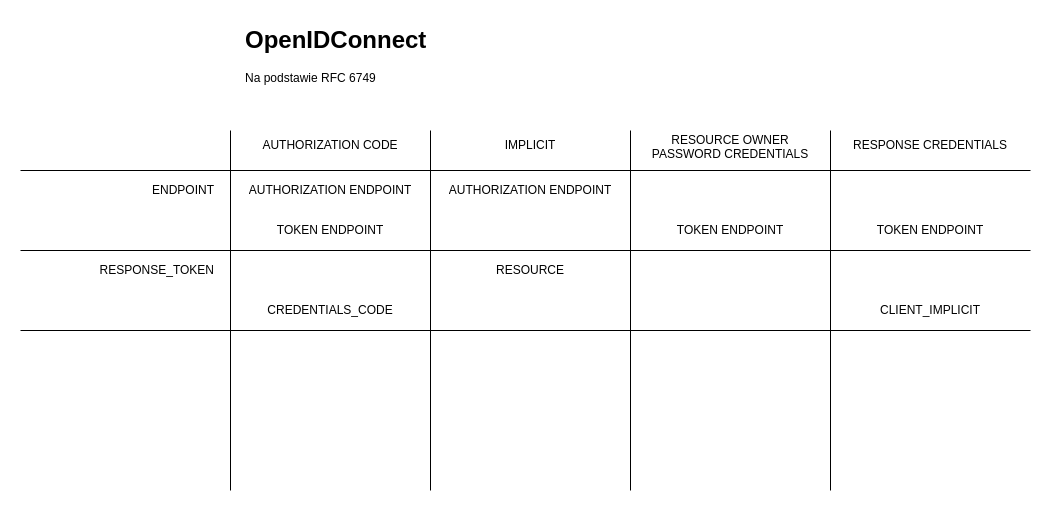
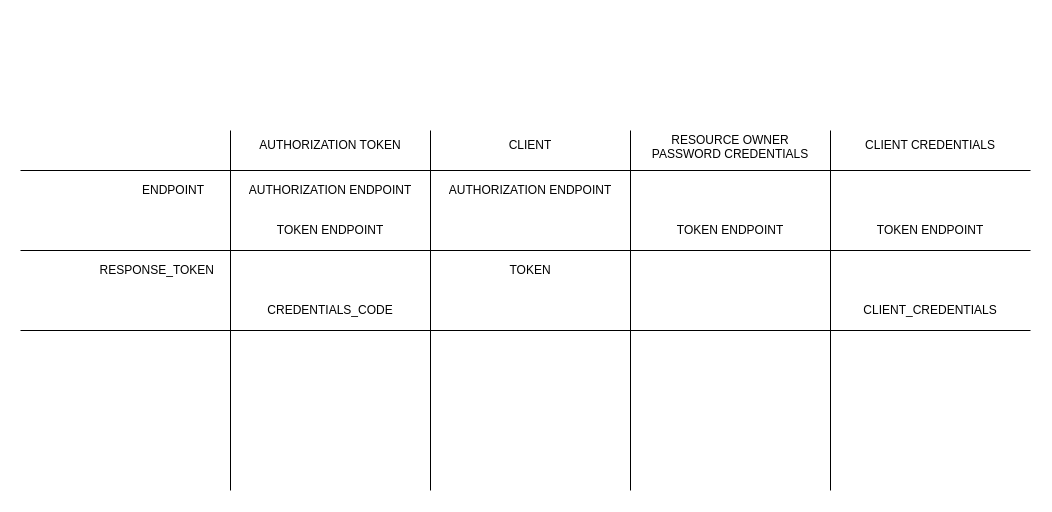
- <mxCell id="2" value="&lt;h1&gt;OpenIDConnect&lt;/h1&gt;&lt;p&gt;Na podstawie RFC 6749&lt;/p&gt;" style="text;html=1;strokeColor=none;fillColor=none;spacing=5;spacingTop=-20;whiteSpace=wrap;overflow=hidden;rounded=0;" vertex="1" parent="1"><mxGeometry x="240" y="20" width="190" height="80" as="geometry" /></mxCell>
- <mxCell id="4" value="AUTHORIZATION CODE" style="text;strokeColor=none;fillColor=none;align=center;verticalAlign=middle;spacingLeft=4;spacingRight=4;overflow=hidden;points=[[0,0.5],[1,0.5]];portConstraint=eastwest;rotatable=0;whiteSpace=wrap;html=1;" vertex="1" parent="1"><mxGeometry x="240" y="130" width="180" height="30" as="geometry" /></mxCell>
+ <mxCell id="4" value="AUTHORIZATION TOKEN" style="text;strokeColor=none;fillColor=none;align=center;verticalAlign=middle;spacingLeft=4;spacingRight=4;overflow=hidden;points=[[0,0.5],[1,0.5]];portConstraint=eastwest;rotatable=0;whiteSpace=wrap;html=1;" vertex="1" parent="1"><mxGeometry x="240" y="130" width="180" height="30" as="geometry" /></mxCell>
- <mxCell id="5" value="IMPLICIT" style="text;strokeColor=none;fillColor=none;align=center;verticalAlign=middle;spacingLeft=4;spacingRight=4;overflow=hidden;points=[[0,0.5],[1,0.5]];portConstraint=eastwest;rotatable=0;whiteSpace=wrap;html=1;" vertex="1" parent="1"><mxGeometry x="440" y="130" width="180" height="30" as="geometry" /></mxCell>
+ <mxCell id="5" value="CLIENT" style="text;strokeColor=none;fillColor=none;align=center;verticalAlign=middle;spacingLeft=4;spacingRight=4;overflow=hidden;points=[[0,0.5],[1,0.5]];portConstraint=eastwest;rotatable=0;whiteSpace=wrap;html=1;" vertex="1" parent="1"><mxGeometry x="440" y="130" width="180" height="30" as="geometry" /></mxCell>
- <mxCell id="9" value="RESPONSE CREDENTIALS" style="text;strokeColor=none;fillColor=none;align=center;verticalAlign=middle;spacingLeft=4;spacingRight=4;overflow=hidden;points=[[0,0.5],[1,0.5]];portConstraint=eastwest;rotatable=0;whiteSpace=wrap;html=1;" vertex="1" parent="1"><mxGeometry x="840" y="130" width="180" height="30" as="geometry" /></mxCell>
+ <mxCell id="9" value="CLIENT CREDENTIALS" style="text;strokeColor=none;fillColor=none;align=center;verticalAlign=middle;spacingLeft=4;spacingRight=4;overflow=hidden;points=[[0,0.5],[1,0.5]];portConstraint=eastwest;rotatable=0;whiteSpace=wrap;html=1;" vertex="1" parent="1"><mxGeometry x="840" y="130" width="180" height="30" as="geometry" /></mxCell>
- <mxCell id="12" value="ENDPOINT" style="text;strokeColor=none;fillColor=none;align=right;verticalAlign=middle;spacingLeft=4;spacingRight=4;overflow=hidden;points=[[0,0.5],[1,0.5]];portConstraint=eastwest;rotatable=0;whiteSpace=wrap;html=1;" vertex="1" parent="1"><mxGeometry x="40" y="170" width="180" height="40" as="geometry" /></mxCell>
+ <mxCell id="12" value="ENDPOINT" style="text;strokeColor=none;fillColor=none;align=right;verticalAlign=middle;spacingLeft=4;spacingRight=4;overflow=hidden;points=[[0,0.5],[1,0.5]];portConstraint=eastwest;rotatable=0;whiteSpace=wrap;html=1;" vertex="1" parent="1"><mxGeometry x="30" y="170" width="180" height="40" as="geometry" /></mxCell>
- <mxCell id="17" value="RESOURCE" style="text;strokeColor=none;fillColor=none;align=center;verticalAlign=middle;spacingLeft=4;spacingRight=4;overflow=hidden;points=[[0,0.5],[1,0.5]];portConstraint=eastwest;rotatable=0;whiteSpace=wrap;html=1;" vertex="1" parent="1"><mxGeometry x="440" y="250" width="180" height="40" as="geometry" /></mxCell>
+ <mxCell id="17" value="TOKEN" style="text;strokeColor=none;fillColor=none;align=center;verticalAlign=middle;spacingLeft=4;spacingRight=4;overflow=hidden;points=[[0,0.5],[1,0.5]];portConstraint=eastwest;rotatable=0;whiteSpace=wrap;html=1;" vertex="1" parent="1"><mxGeometry x="440" y="250" width="180" height="40" as="geometry" /></mxCell>
- <mxCell id="22" value="CLIENT_IMPLICIT" style="text;strokeColor=none;fillColor=none;align=center;verticalAlign=middle;spacingLeft=4;spacingRight=4;overflow=hidden;points=[[0,0.5],[1,0.5]];portConstraint=eastwest;rotatable=0;whiteSpace=wrap;html=1;" vertex="1" parent="1"><mxGeometry x="840" y="290" width="180" height="40" as="geometry" /></mxCell>
+ <mxCell id="22" value="CLIENT_CREDENTIALS" style="text;strokeColor=none;fillColor=none;align=center;verticalAlign=middle;spacingLeft=4;spacingRight=4;overflow=hidden;points=[[0,0.5],[1,0.5]];portConstraint=eastwest;rotatable=0;whiteSpace=wrap;html=1;" vertex="1" parent="1"><mxGeometry x="840" y="290" width="180" height="40" as="geometry" /></mxCell>
